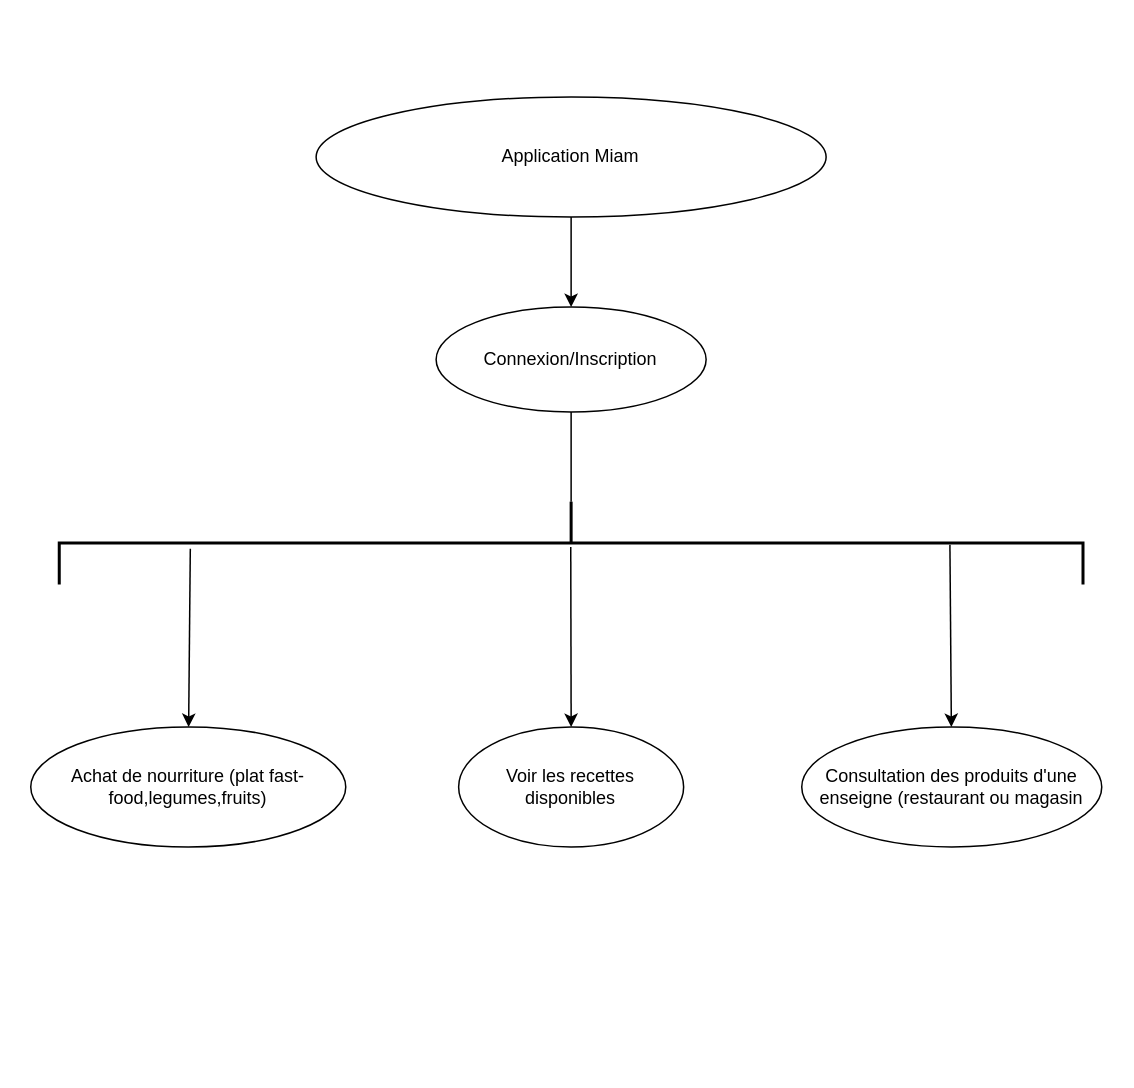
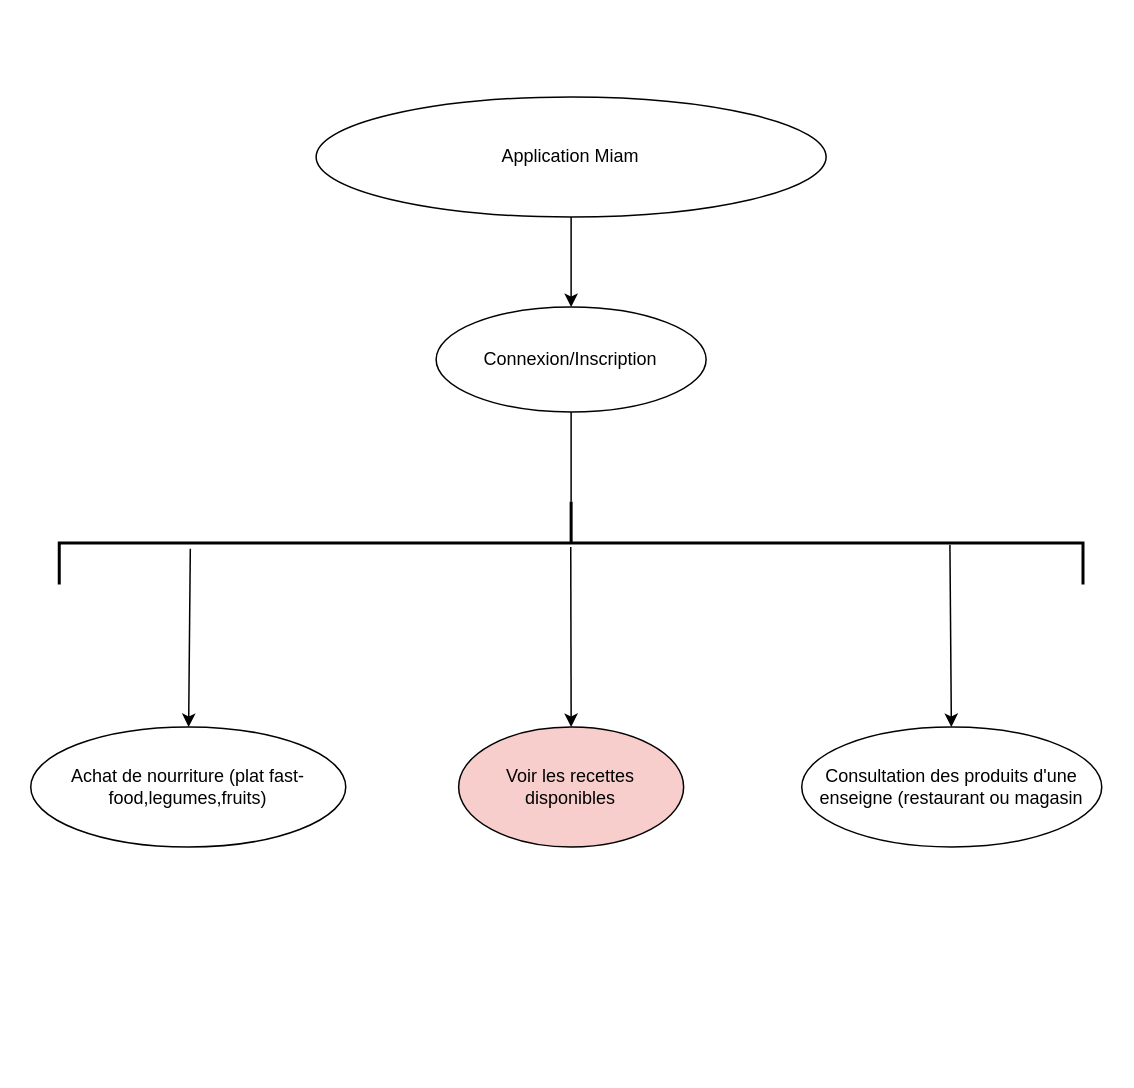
- <mxCell id="11" value="Voir les recettes disponibles" style="ellipse;whiteSpace=wrap;html=1;" parent="1" vertex="1"><mxGeometry x="305.26" y="484" width="150" height="80" as="geometry" /></mxCell>
+ <mxCell id="11" value="Voir les recettes disponibles" style="ellipse;whiteSpace=wrap;html=1;fillColor=#f8cecc;" parent="1" vertex="1"><mxGeometry x="305.26" y="484" width="150" height="80" as="geometry" /></mxCell>
